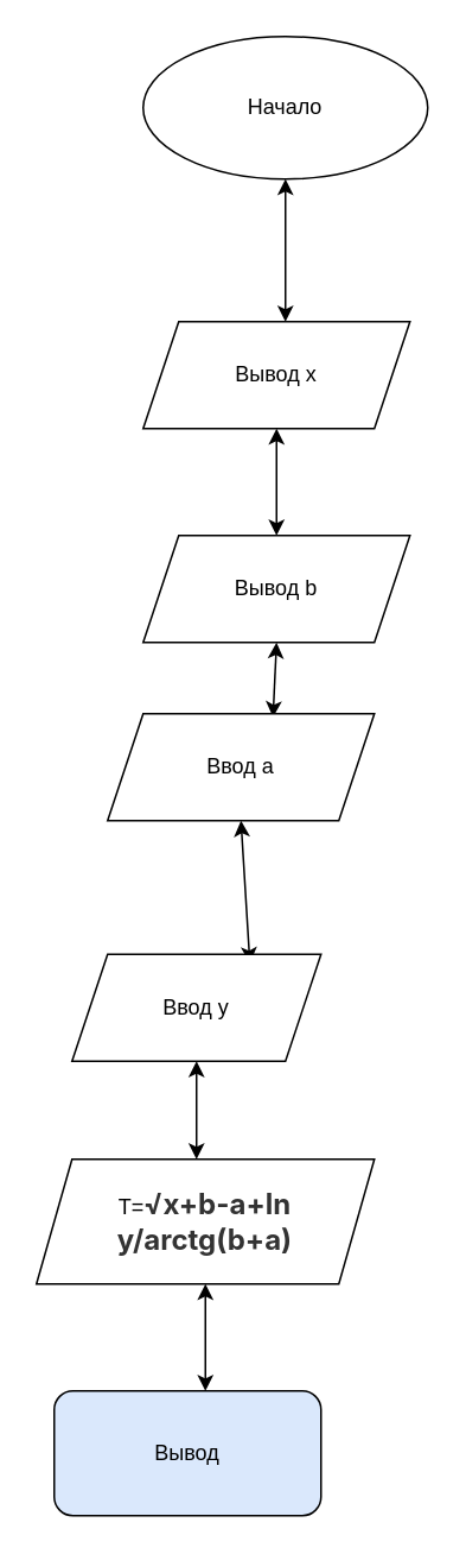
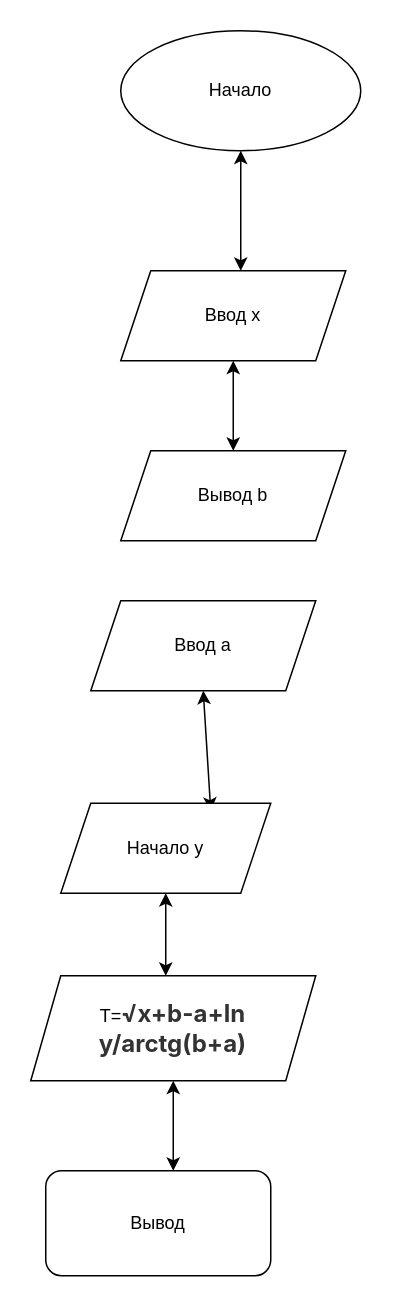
- <mxCell id="4" value="Вывод x" style="shape=parallelogram;perimeter=parallelogramPerimeter;whiteSpace=wrap;html=1;fixedSize=1;" vertex="1" parent="1"><mxGeometry x="80" y="180" width="150" height="60" as="geometry" /></mxCell>
+ <mxCell id="4" value="Ввод x" style="shape=parallelogram;perimeter=parallelogramPerimeter;whiteSpace=wrap;html=1;fixedSize=1;" vertex="1" parent="1"><mxGeometry x="80" y="180" width="150" height="60" as="geometry" /></mxCell>
- <mxCell id="7" value="" style="endArrow=classic;startArrow=classic;html=1;rounded=0;entryX=0.5;entryY=1;entryDx=0;entryDy=0;exitX=0.62;exitY=0.033;exitDx=0;exitDy=0;exitPerimeter=0;" edge="1" parent="1" source="8" target="6"><mxGeometry width="50" height="50" relative="1" as="geometry"><mxPoint x="155" y="410" as="sourcePoint" /><mxPoint x="180" y="390" as="targetPoint" /></mxGeometry></mxCell>
- <mxCell id="10" value="&lt;p style=&quot;line-height: 120%;&quot;&gt;Ввод y&lt;/p&gt;" style="shape=parallelogram;perimeter=parallelogramPerimeter;whiteSpace=wrap;html=1;fixedSize=1;" vertex="1" parent="1"><mxGeometry x="40" y="535" width="140" height="60" as="geometry" /></mxCell>
+ <mxCell id="10" value="&lt;p style=&quot;line-height: 120%;&quot;&gt;Начало y&lt;/p&gt;" style="shape=parallelogram;perimeter=parallelogramPerimeter;whiteSpace=wrap;html=1;fixedSize=1;" vertex="1" parent="1"><mxGeometry x="40" y="535" width="140" height="60" as="geometry" /></mxCell>
- <mxCell id="14" value="Вывод" style="rounded=1;whiteSpace=wrap;html=1;fillColor=#dae8fc;" vertex="1" parent="1"><mxGeometry x="30" y="780" width="150" height="70" as="geometry" /></mxCell>
+ <mxCell id="14" value="Вывод" style="rounded=1;whiteSpace=wrap;html=1;" vertex="1" parent="1"><mxGeometry x="30" y="780" width="150" height="70" as="geometry" /></mxCell>
